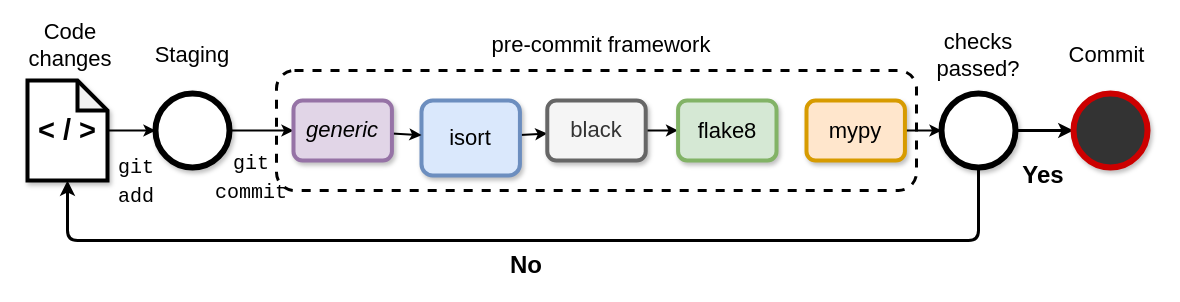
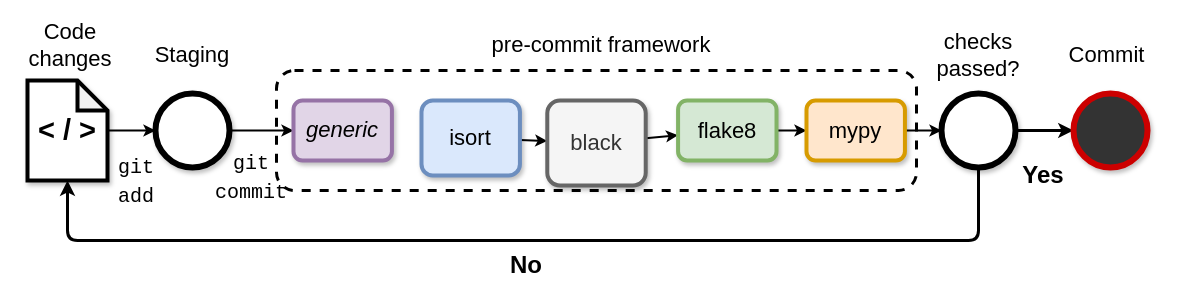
+ <mxCell id="15" value="" style="edgeStyle=none;html=1;fontSize=24;strokeWidth=2;" parent="1" source="16" target="18" edge="1"><mxGeometry relative="1" as="geometry" /></mxCell>
- <mxCell id="14" value="black" style="rounded=1;whiteSpace=wrap;html=1;shadow=1;sketch=0;fontSize=22;strokeWidth=4;fillColor=#f5f5f5;strokeColor=#666666;fontColor=#333333;" parent="1" vertex="1"><mxGeometry x="546.79" y="100" width="98.425" height="60" as="geometry" /></mxCell>
+ <mxCell id="14" value="black" style="rounded=1;whiteSpace=wrap;html=1;shadow=1;sketch=0;fontSize=22;strokeWidth=4;fillColor=#f5f5f5;strokeColor=#666666;fontColor=#333333;" parent="1" vertex="1"><mxGeometry x="546.79" y="100" width="98.425" height="85" as="geometry" /></mxCell>
- <mxCell id="21" value="" style="edgeStyle=none;html=1;fontFamily=Courier New;fontSize=20;strokeWidth=2;" parent="1" source="22" target="12" edge="1"><mxGeometry relative="1" as="geometry" /></mxCell>
